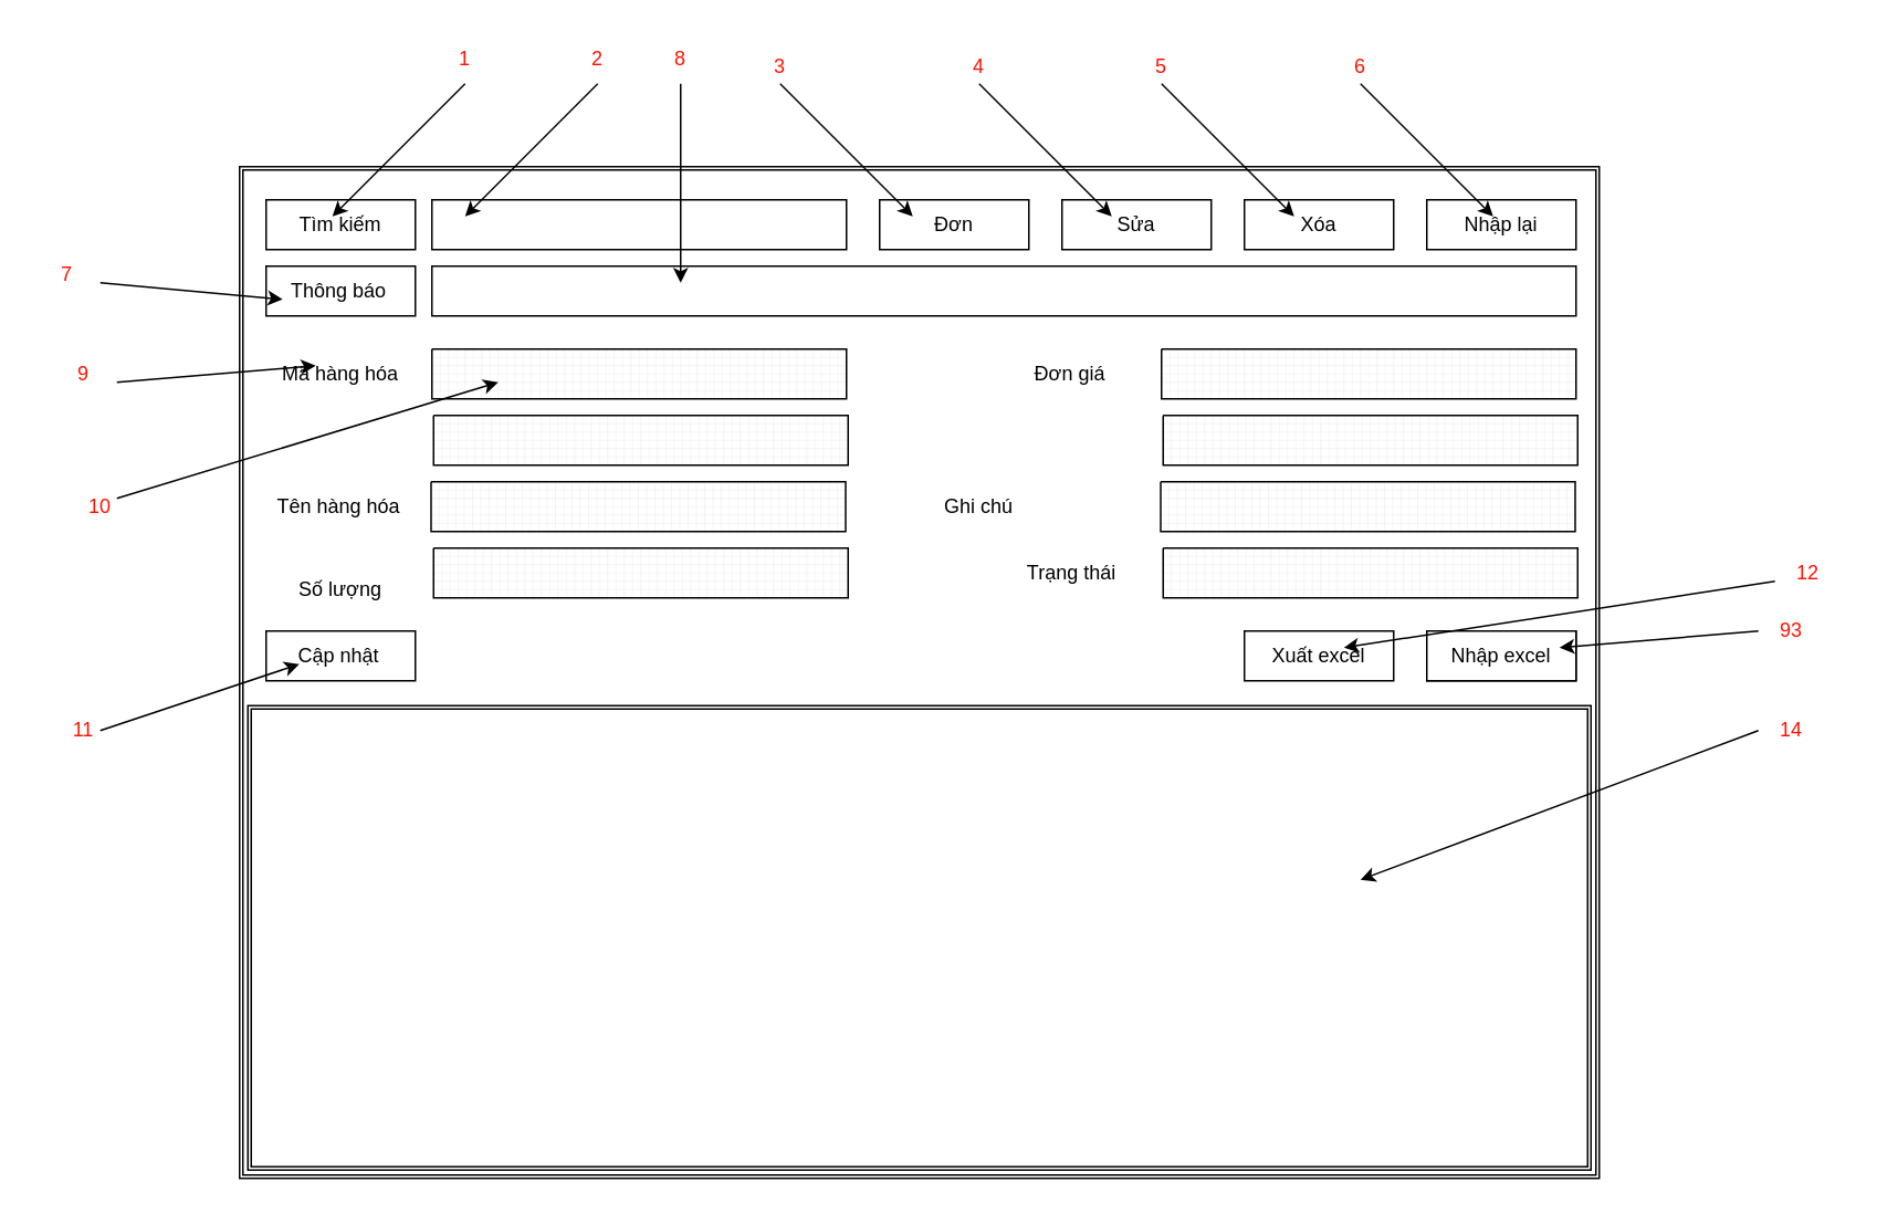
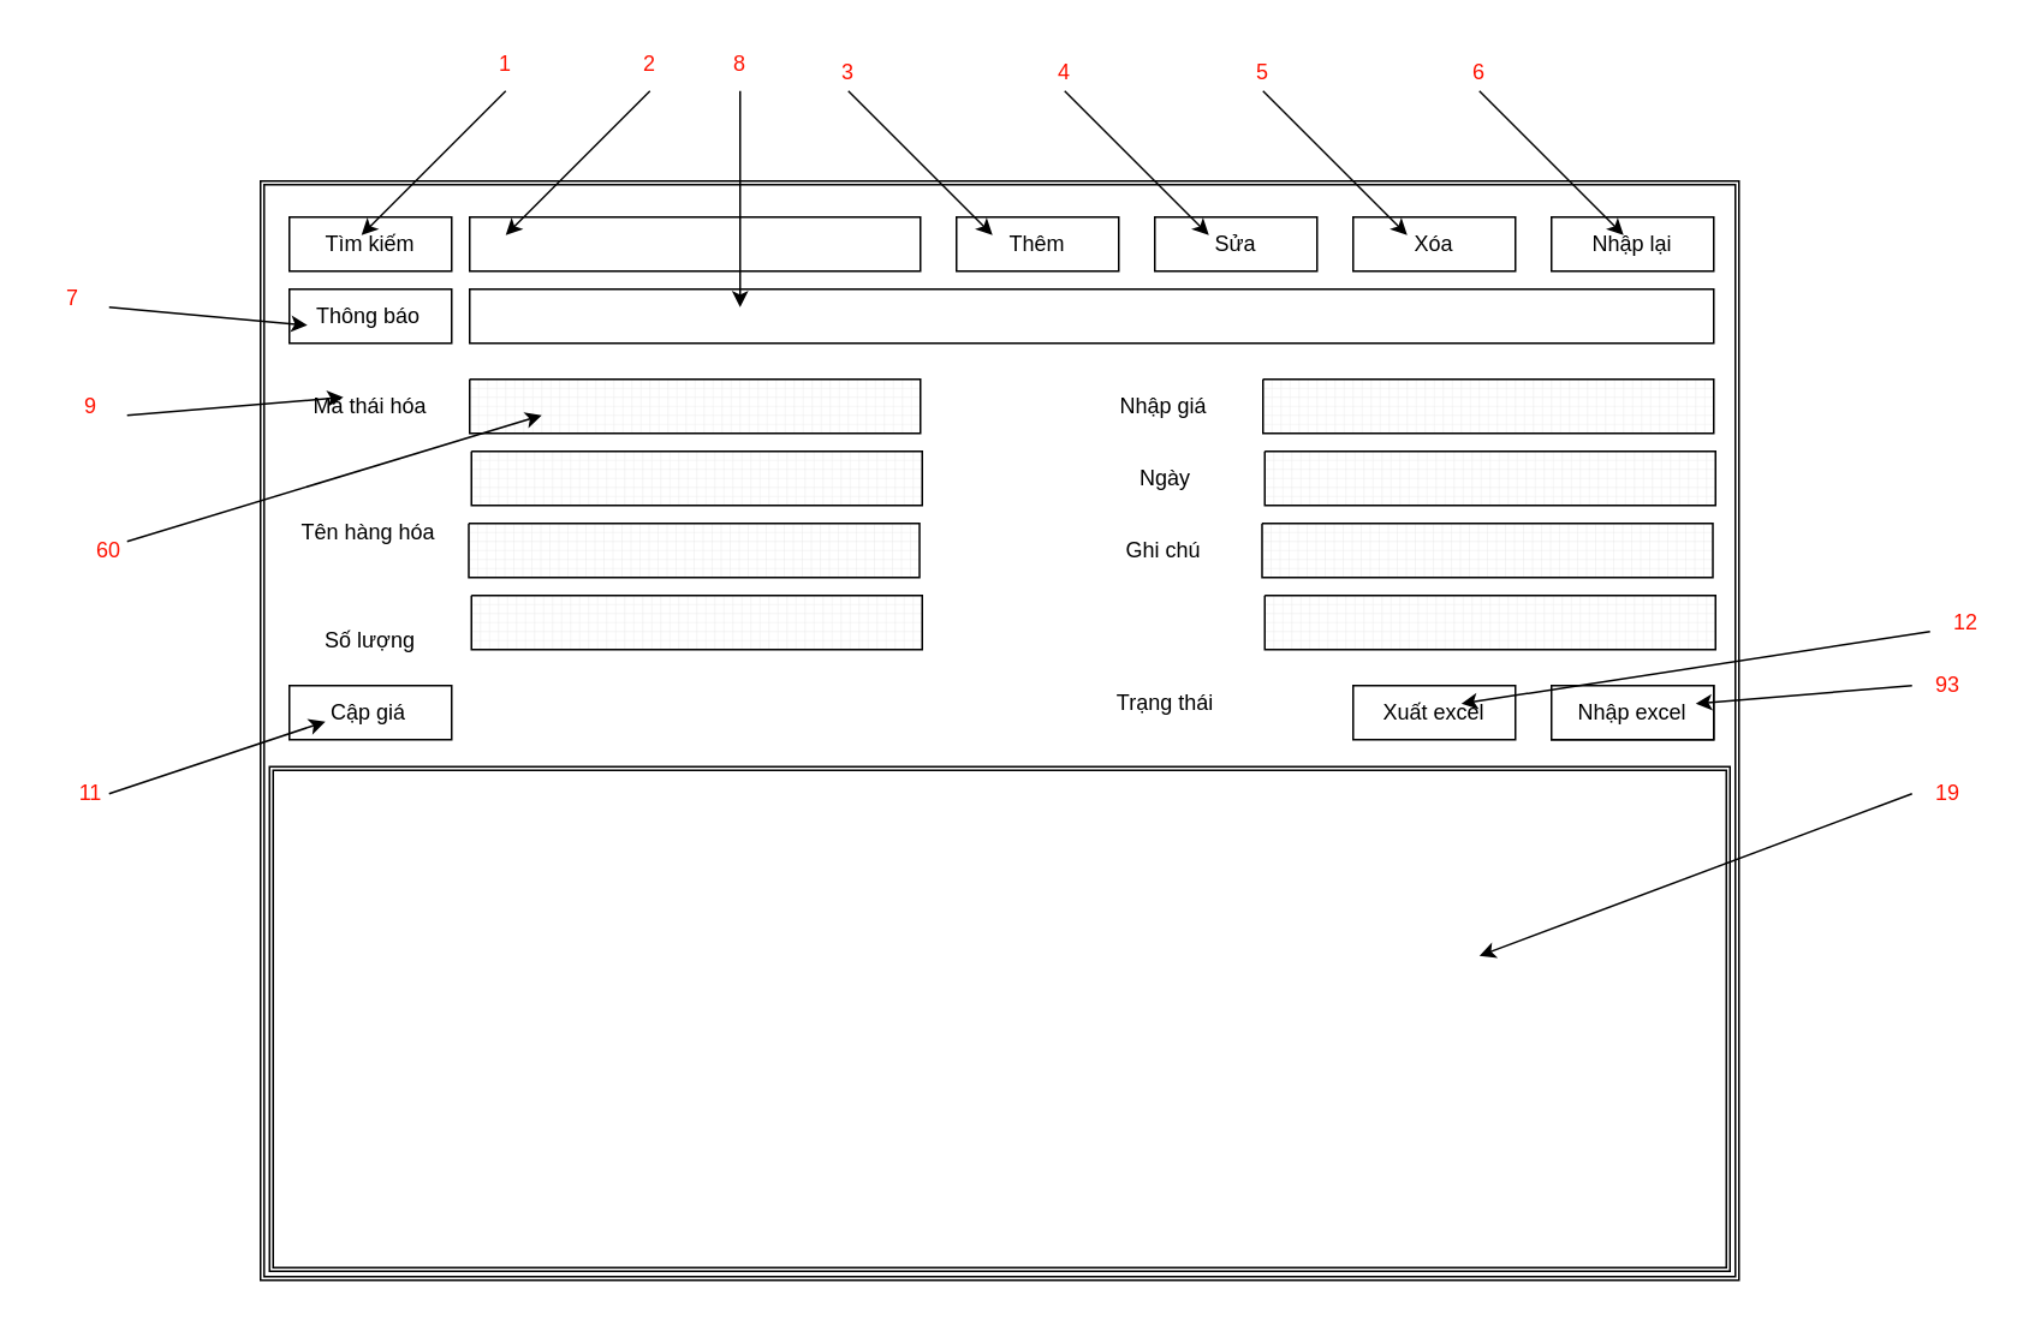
- <mxCell id="24" value="Đơn" style="text;html=1;strokeColor=none;fillColor=none;align=center;verticalAlign=middle;whiteSpace=wrap;rounded=0;" parent="1" vertex="1"><mxGeometry x="530" width="90" height="30" as="geometry" y="120" /></mxCell>
+ <mxCell id="24" value="Thêm" style="text;html=1;strokeColor=none;fillColor=none;align=center;verticalAlign=middle;whiteSpace=wrap;rounded=0;" parent="1" vertex="1"><mxGeometry x="530" width="90" height="30" as="geometry" y="120" /></mxCell>
- <mxCell id="19" value="Mã hàng hóa" style="text;html=1;strokeColor=none;fillColor=none;align=center;verticalAlign=middle;whiteSpace=wrap;rounded=0;" parent="1" vertex="1"><mxGeometry x="160" y="210" width="90" height="30" as="geometry" /></mxCell>
+ <mxCell id="19" value="Mã thái hóa" style="text;html=1;strokeColor=none;fillColor=none;align=center;verticalAlign=middle;whiteSpace=wrap;rounded=0;" parent="1" vertex="1"><mxGeometry x="160" y="210" width="90" height="30" as="geometry" /></mxCell>
- <mxCell id="31" value="Đơn giá" style="text;html=1;strokeColor=none;fillColor=none;align=center;verticalAlign=middle;whiteSpace=wrap;rounded=0;" parent="1" vertex="1"><mxGeometry x="600" y="210" width="90" height="30" as="geometry" /></mxCell>
+ <mxCell id="31" value="Nhập giá" style="text;html=1;strokeColor=none;fillColor=none;align=center;verticalAlign=middle;whiteSpace=wrap;rounded=0;" parent="1" vertex="1"><mxGeometry x="600" y="210" width="90" height="30" as="geometry" /></mxCell>
+ <mxCell id="32" value="Ngày" style="text;html=1;strokeColor=none;fillColor=none;align=center;verticalAlign=middle;whiteSpace=wrap;rounded=0;" parent="1" vertex="1"><mxGeometry x="601" y="250" width="90" height="30" as="geometry" /></mxCell>
- <mxCell id="57" value="10" style="text;html=1;align=center;verticalAlign=middle;whiteSpace=wrap;rounded=0;fontColor=#FF1100;" parent="1" vertex="1"><mxGeometry x="40" y="290" width="40" height="30" as="geometry" /></mxCell>
+ <mxCell id="57" value="60" style="text;html=1;align=center;verticalAlign=middle;whiteSpace=wrap;rounded=0;fontColor=#FF1100;" parent="1" vertex="1"><mxGeometry x="40" y="290" width="40" height="30" as="geometry" /></mxCell>
- <mxCell id="30" value="Tên hàng hóa" style="text;html=1;strokeColor=none;fillColor=none;align=center;verticalAlign=middle;whiteSpace=wrap;rounded=0;" parent="1" vertex="1"><mxGeometry x="158.5" y="290" width="90" height="30" as="geometry" /></mxCell>
+ <mxCell id="30" value="Tên hàng hóa" style="text;html=1;strokeColor=none;fillColor=none;align=center;verticalAlign=middle;whiteSpace=wrap;rounded=0;" parent="1" vertex="1"><mxGeometry x="158.5" y="280" width="90" height="30" as="geometry" /></mxCell>
- <mxCell id="33" value="Ghi chú" style="text;html=1;strokeColor=none;fillColor=none;align=center;verticalAlign=middle;whiteSpace=wrap;rounded=0;" parent="1" vertex="1"><mxGeometry x="544.5" y="290" width="90" height="30" as="geometry" /></mxCell>
+ <mxCell id="33" value="Ghi chú" style="text;html=1;strokeColor=none;fillColor=none;align=center;verticalAlign=middle;whiteSpace=wrap;rounded=0;" parent="1" vertex="1"><mxGeometry x="599.5" y="290" width="90" height="30" as="geometry" /></mxCell>
- <mxCell id="67" value="Trạng thái" style="text;html=1;strokeColor=none;fillColor=none;align=center;verticalAlign=middle;whiteSpace=wrap;rounded=0;" vertex="1" parent="1"><mxGeometry x="601" y="330" width="90" height="30" as="geometry" /></mxCell>
+ <mxCell id="67" value="Trạng thái" style="text;html=1;strokeColor=none;fillColor=none;align=center;verticalAlign=middle;whiteSpace=wrap;rounded=0;" vertex="1" parent="1"><mxGeometry x="601" y="375" width="90" height="30" as="geometry" /></mxCell>
- <mxCell id="35" value="Cập nhật" style="text;html=1;strokeColor=none;fillColor=none;align=center;verticalAlign=middle;whiteSpace=wrap;rounded=0;" parent="1" vertex="1"><mxGeometry x="159" y="380" width="90" height="30" as="geometry" /></mxCell>
+ <mxCell id="35" value="Cập giá" style="text;html=1;strokeColor=none;fillColor=none;align=center;verticalAlign=middle;whiteSpace=wrap;rounded=0;" parent="1" vertex="1"><mxGeometry x="159" y="380" width="90" height="30" as="geometry" /></mxCell>
- <mxCell id="61" value="14" style="text;html=1;align=center;verticalAlign=middle;whiteSpace=wrap;rounded=0;fontColor=#FF1100;" parent="1" vertex="1"><mxGeometry x="1060" y="430" width="40" height="20" as="geometry" /></mxCell>
+ <mxCell id="61" value="19" style="text;html=1;align=center;verticalAlign=middle;whiteSpace=wrap;rounded=0;fontColor=#FF1100;" parent="1" vertex="1"><mxGeometry x="1060" y="430" width="40" height="20" as="geometry" /></mxCell>
